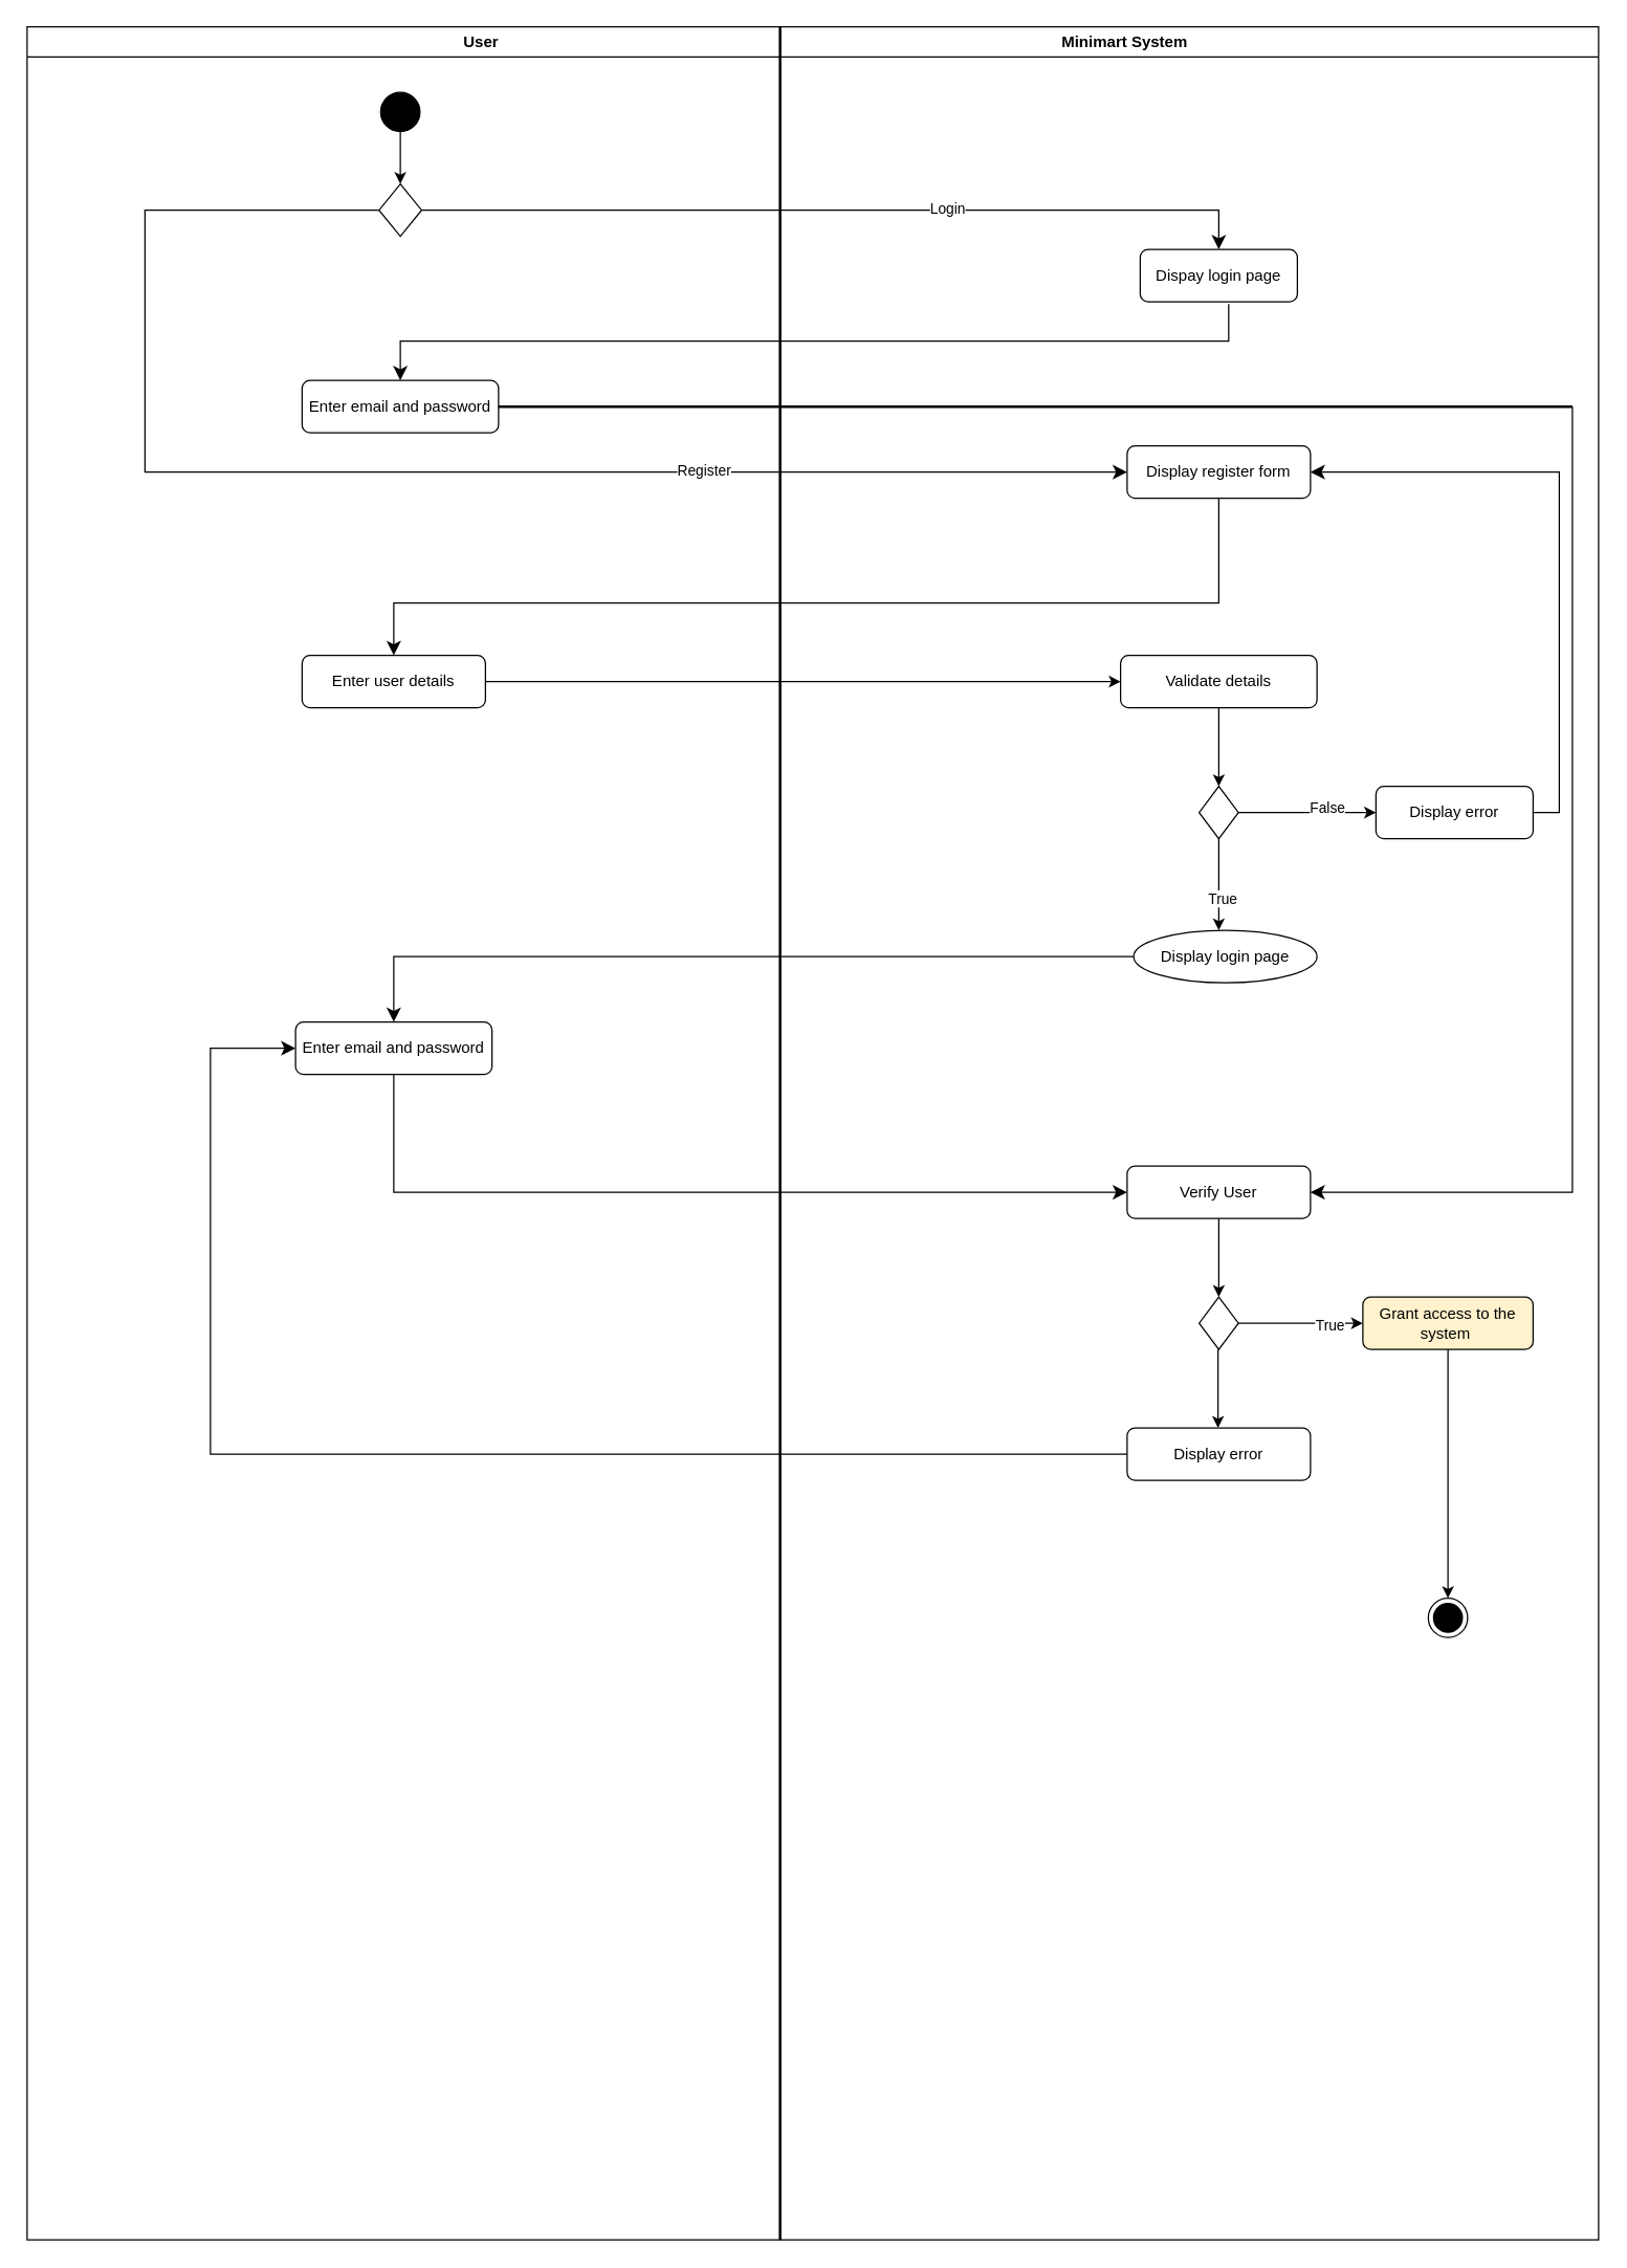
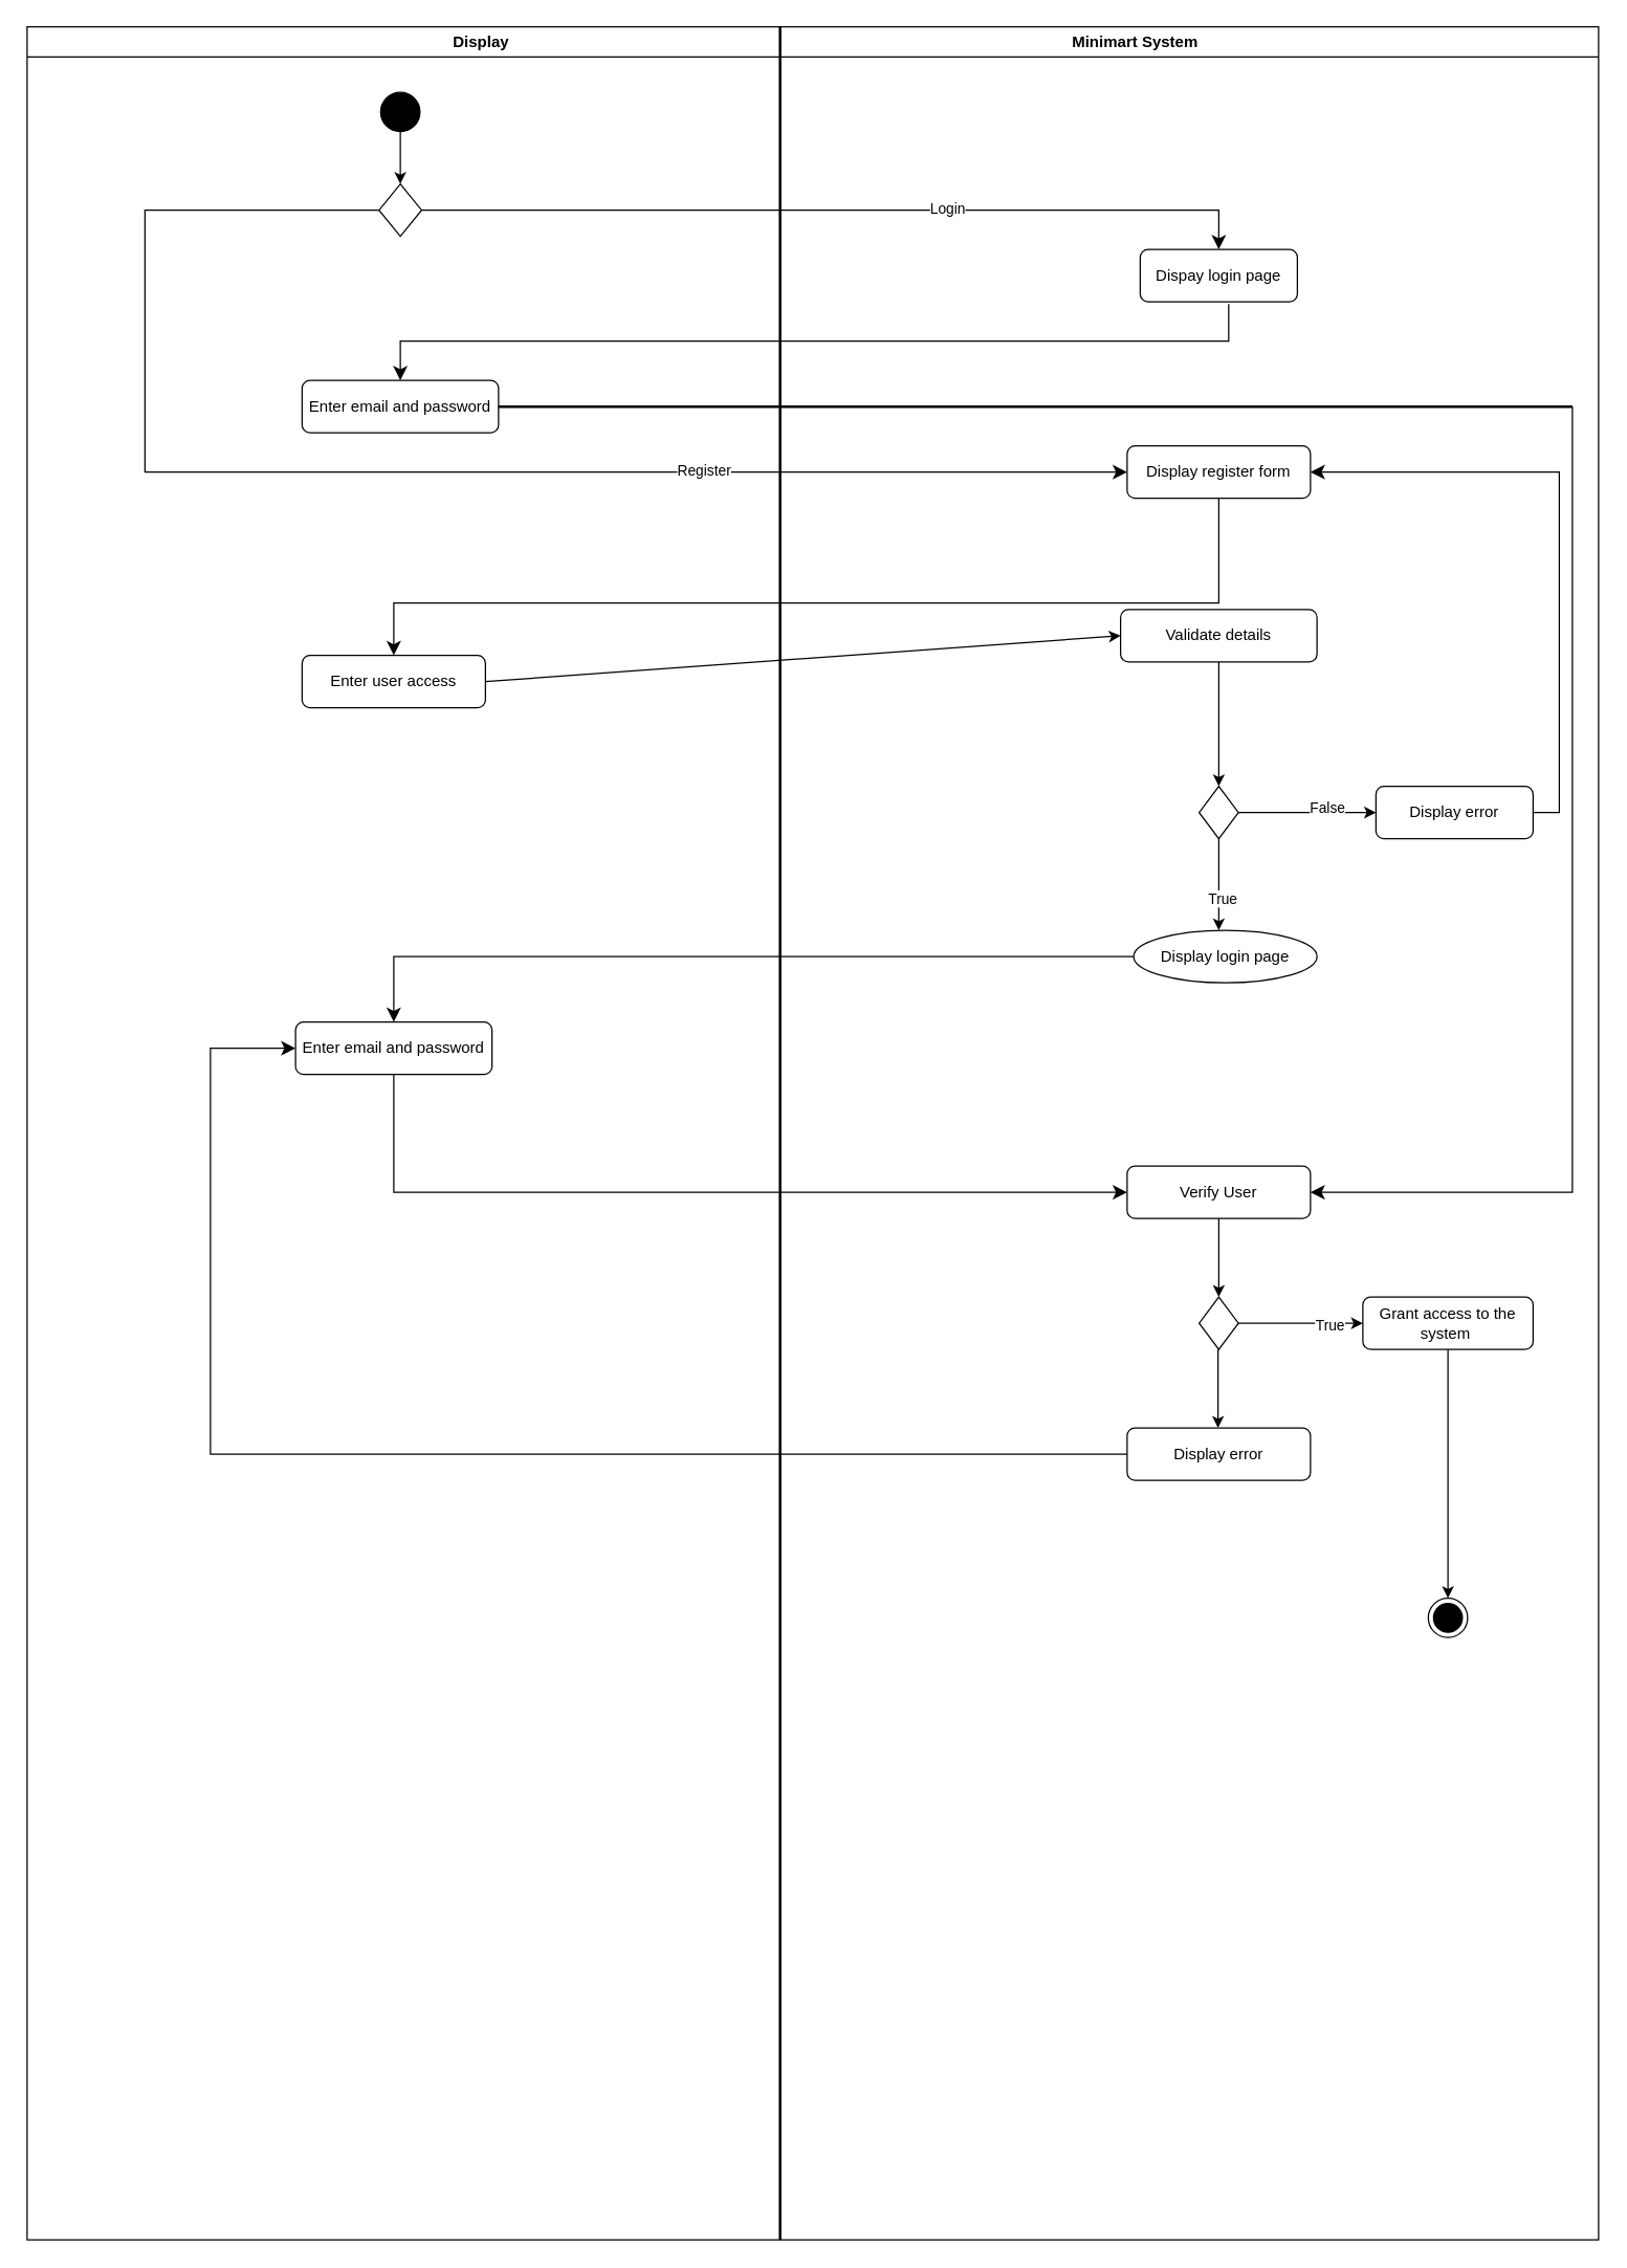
- <mxCell id="2" value="&amp;nbsp; &amp;nbsp; &amp;nbsp; User&amp;nbsp; &amp;nbsp; &amp;nbsp; &amp;nbsp; &amp;nbsp; &amp;nbsp; &amp;nbsp; &amp;nbsp; &amp;nbsp; &amp;nbsp; &amp;nbsp; &amp;nbsp; &amp;nbsp; &amp;nbsp; &amp;nbsp; &amp;nbsp; &amp;nbsp; &amp;nbsp; &amp;nbsp; &amp;nbsp; &amp;nbsp; &amp;nbsp; &amp;nbsp; &amp;nbsp; &amp;nbsp; &amp;nbsp; &amp;nbsp; &amp;nbsp; &amp;nbsp; &amp;nbsp; &amp;nbsp; &amp;nbsp; &amp;nbsp; &amp;nbsp; &amp;nbsp; &amp;nbsp; &amp;nbsp; &amp;nbsp; &amp;nbsp; &amp;nbsp; &amp;nbsp; &amp;nbsp; &amp;nbsp; &amp;nbsp; &amp;nbsp; &amp;nbsp; &amp;nbsp; &amp;nbsp; &amp;nbsp; &amp;nbsp; &amp;nbsp; &amp;nbsp; &amp;nbsp; &amp;nbsp; &amp;nbsp; &amp;nbsp; &amp;nbsp; &amp;nbsp; &amp;nbsp; &amp;nbsp; &amp;nbsp; &amp;nbsp; &amp;nbsp; &amp;nbsp; &amp;nbsp;Minimart System" style="swimlane;whiteSpace=wrap;html=1;" parent="1" vertex="1"><mxGeometry x="20" y="20" width="1200" height="1690" as="geometry" /></mxCell>
+ <mxCell id="2" value="&amp;nbsp; &amp;nbsp; &amp;nbsp; Display&amp;nbsp; &amp;nbsp; &amp;nbsp; &amp;nbsp; &amp;nbsp; &amp;nbsp; &amp;nbsp; &amp;nbsp; &amp;nbsp; &amp;nbsp; &amp;nbsp; &amp;nbsp; &amp;nbsp; &amp;nbsp; &amp;nbsp; &amp;nbsp; &amp;nbsp; &amp;nbsp; &amp;nbsp; &amp;nbsp; &amp;nbsp; &amp;nbsp; &amp;nbsp; &amp;nbsp; &amp;nbsp; &amp;nbsp; &amp;nbsp; &amp;nbsp; &amp;nbsp; &amp;nbsp; &amp;nbsp; &amp;nbsp; &amp;nbsp; &amp;nbsp; &amp;nbsp; &amp;nbsp; &amp;nbsp; &amp;nbsp; &amp;nbsp; &amp;nbsp; &amp;nbsp; &amp;nbsp; &amp;nbsp; &amp;nbsp; &amp;nbsp; &amp;nbsp; &amp;nbsp; &amp;nbsp; &amp;nbsp; &amp;nbsp; &amp;nbsp; &amp;nbsp; &amp;nbsp; &amp;nbsp; &amp;nbsp; &amp;nbsp; &amp;nbsp; &amp;nbsp; &amp;nbsp; &amp;nbsp; &amp;nbsp; &amp;nbsp; &amp;nbsp; &amp;nbsp; &amp;nbsp;Minimart System" style="swimlane;whiteSpace=wrap;html=1;" parent="1" vertex="1"><mxGeometry x="20" y="20" width="1200" height="1690" as="geometry" /></mxCell>
- <mxCell id="15" value="Enter user details" style="rounded=1;whiteSpace=wrap;html=1;" parent="2" vertex="1"><mxGeometry x="210" y="480" width="140" height="40" as="geometry" /></mxCell>
+ <mxCell id="15" value="Enter user access" style="rounded=1;whiteSpace=wrap;html=1;" parent="2" vertex="1"><mxGeometry x="210" y="480" width="140" height="40" as="geometry" /></mxCell>
- <mxCell id="17" value="Validate details" style="rounded=1;whiteSpace=wrap;html=1;" parent="2" vertex="1"><mxGeometry x="835" y="480" width="150" height="40" as="geometry" /></mxCell>
+ <mxCell id="17" value="Validate details" style="rounded=1;whiteSpace=wrap;html=1;" parent="2" vertex="1"><mxGeometry x="835" y="445" width="150" height="40" as="geometry" /></mxCell>
- <mxCell id="35" value="Grant access to the system&amp;nbsp;" style="rounded=1;whiteSpace=wrap;html=1;fillColor=#fff2cc;" parent="2" vertex="1"><mxGeometry x="1020" y="970" width="130" height="40" as="geometry" /></mxCell>
+ <mxCell id="35" value="Grant access to the system&amp;nbsp;" style="rounded=1;whiteSpace=wrap;html=1;" parent="2" vertex="1"><mxGeometry x="1020" y="970" width="130" height="40" as="geometry" /></mxCell>
